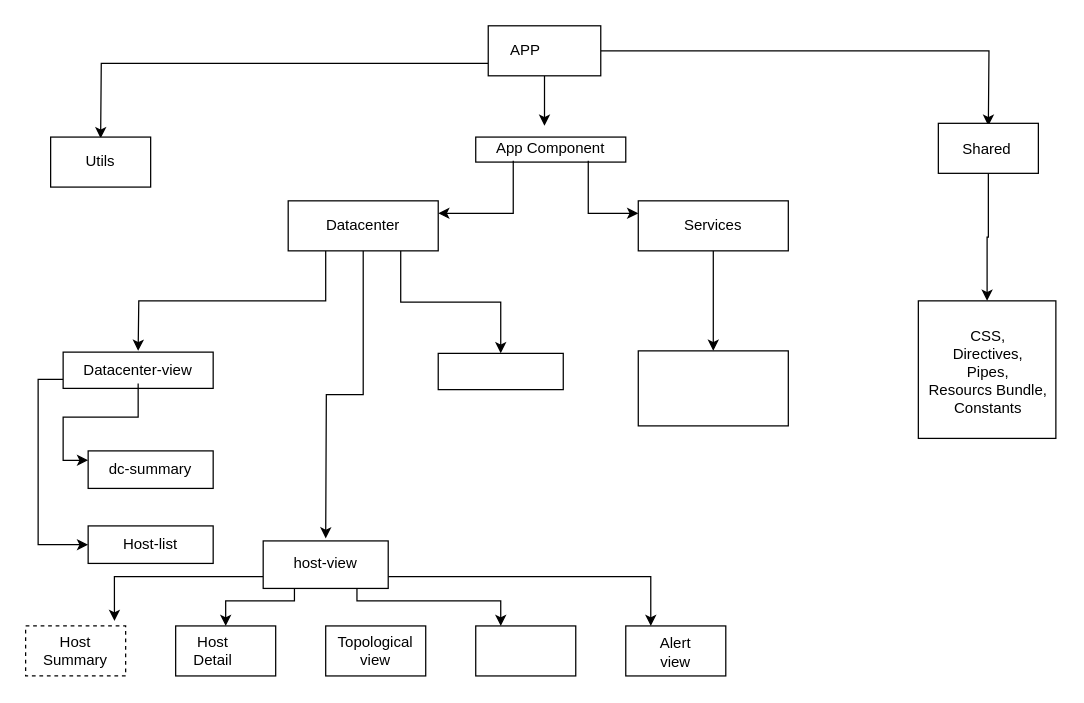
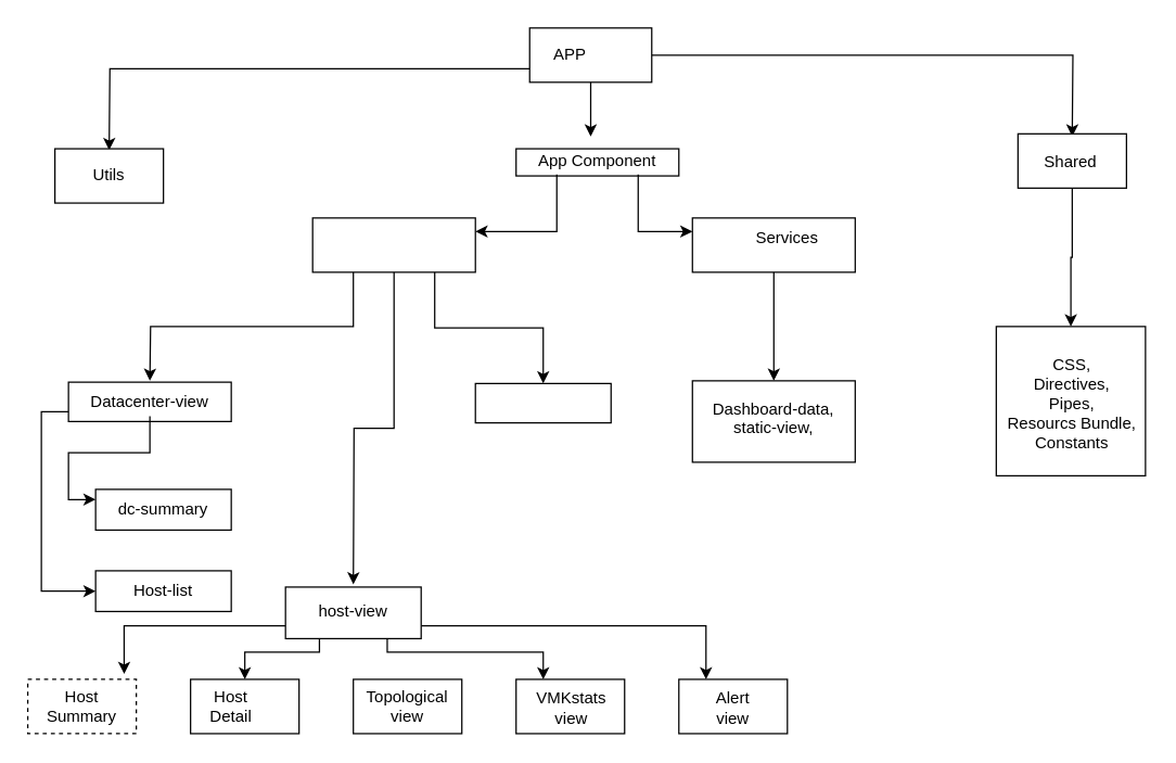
- <mxCell id="12" value="Datacenter" style="text;html=1;strokeColor=none;fillColor=none;align=center;verticalAlign=middle;whiteSpace=wrap;rounded=0;" vertex="1" parent="1"><mxGeometry x="260" y="170" width="60" height="20" as="geometry" /></mxCell>
- <mxCell id="20" value="Services" style="text;html=1;strokeColor=none;fillColor=none;align=center;verticalAlign=middle;whiteSpace=wrap;rounded=0;" vertex="1" parent="1"><mxGeometry x="550" y="170" width="40" height="20" as="geometry" /></mxCell>
+ <mxCell id="20" value="Services" style="text;html=1;strokeColor=none;fillColor=none;align=center;verticalAlign=middle;whiteSpace=wrap;rounded=0;" vertex="1" parent="1"><mxGeometry x="560" y="165" width="40" height="20" as="geometry" /></mxCell>
+ <mxCell id="24" value="Dashboard-data,&lt;br&gt;static-view,&lt;br&gt;&lt;br&gt;" style="text;html=1;strokeColor=none;fillColor=none;align=center;verticalAlign=middle;whiteSpace=wrap;rounded=0;" vertex="1" parent="1"><mxGeometry x="520" y="290" width="100" height="50" as="geometry" /></mxCell>
+ <mxCell id="49" value="VMKstats&lt;br&gt;view&lt;br&gt;" style="text;html=1;strokeColor=none;fillColor=none;align=center;verticalAlign=middle;whiteSpace=wrap;rounded=0;" vertex="1" parent="1"><mxGeometry x="391" y="511" width="60" height="20" as="geometry" /></mxCell>
